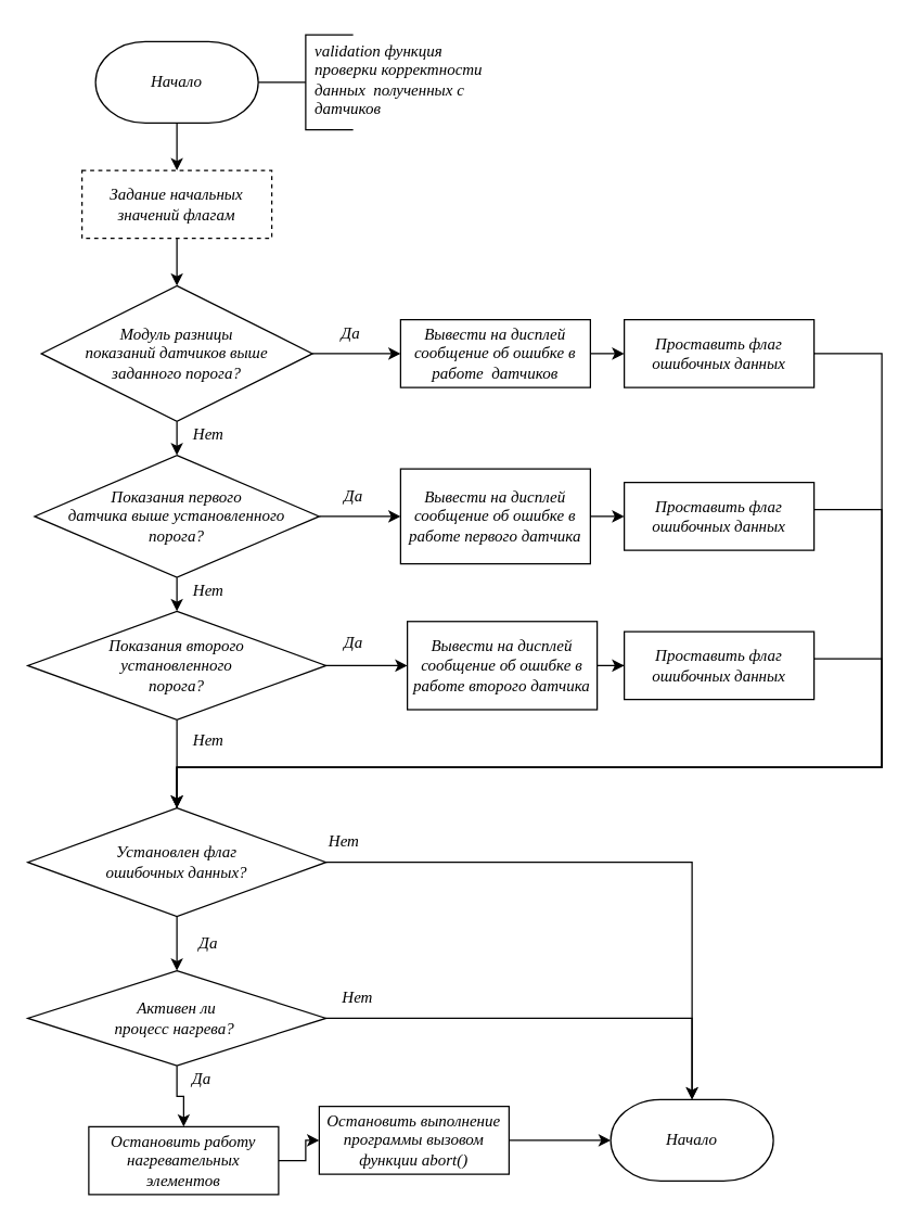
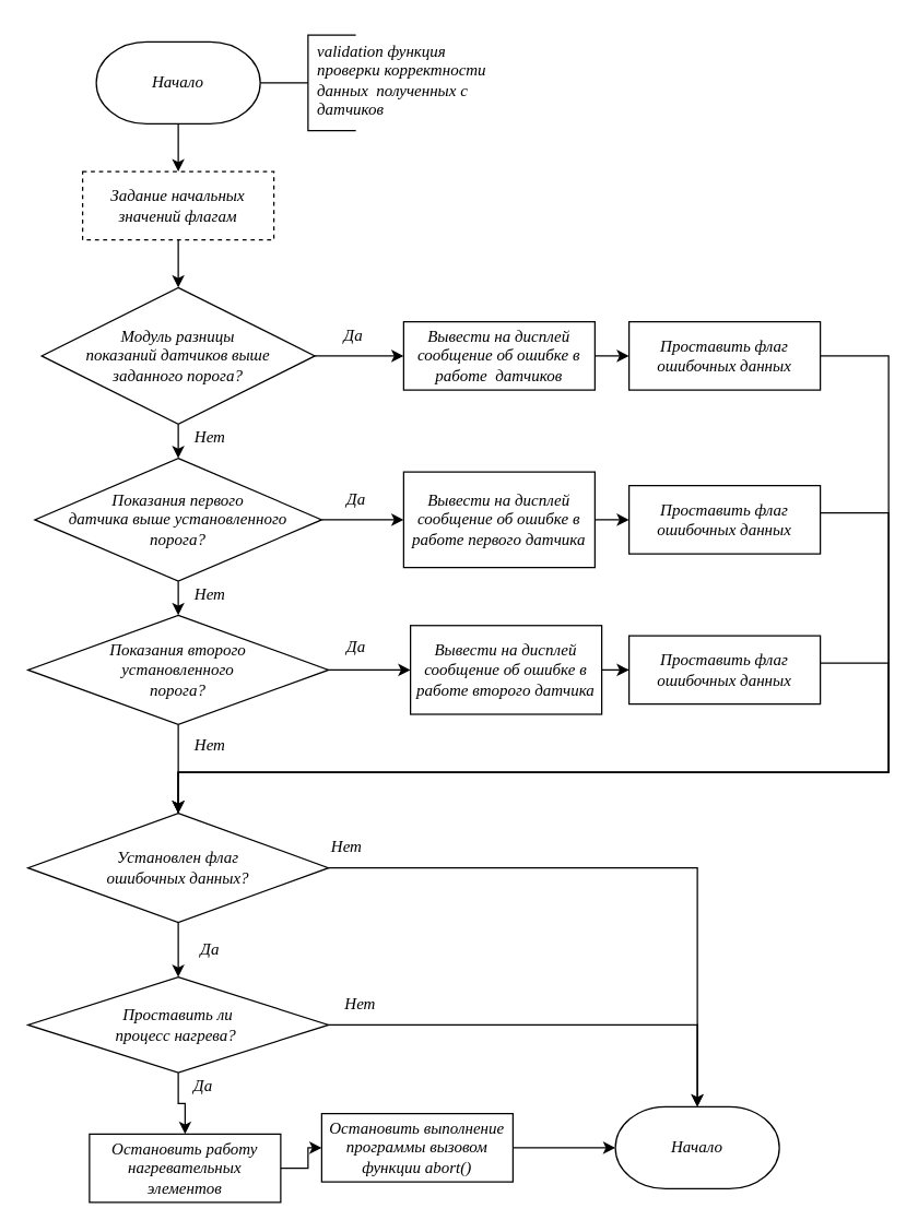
- <mxCell id="24" value="Активен ли&lt;div&gt;процесс нагрева?&amp;nbsp;&lt;/div&gt;" style="strokeWidth=1;html=1;shape=mxgraph.flowchart.decision;whiteSpace=wrap;fontFamily=GOST B regular;fontStyle=2;spacing=2;fontSize=12;" vertex="1" parent="1"><mxGeometry x="20" y="715" width="220" height="70" as="geometry" /></mxCell>
+ <mxCell id="24" value="Проставить ли&lt;div&gt;процесс нагрева?&amp;nbsp;&lt;/div&gt;" style="strokeWidth=1;html=1;shape=mxgraph.flowchart.decision;whiteSpace=wrap;fontFamily=GOST B regular;fontStyle=2;spacing=2;fontSize=12;" vertex="1" parent="1"><mxGeometry x="20" y="715" width="220" height="70" as="geometry" /></mxCell>
